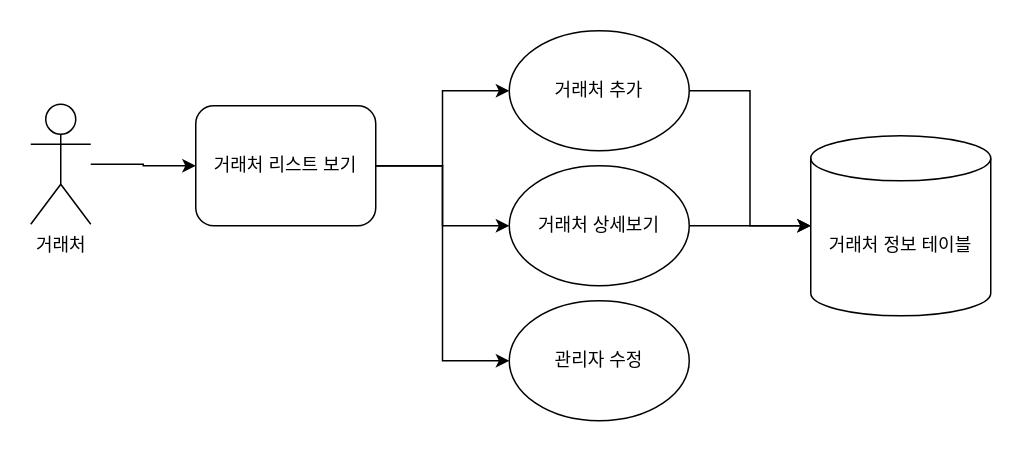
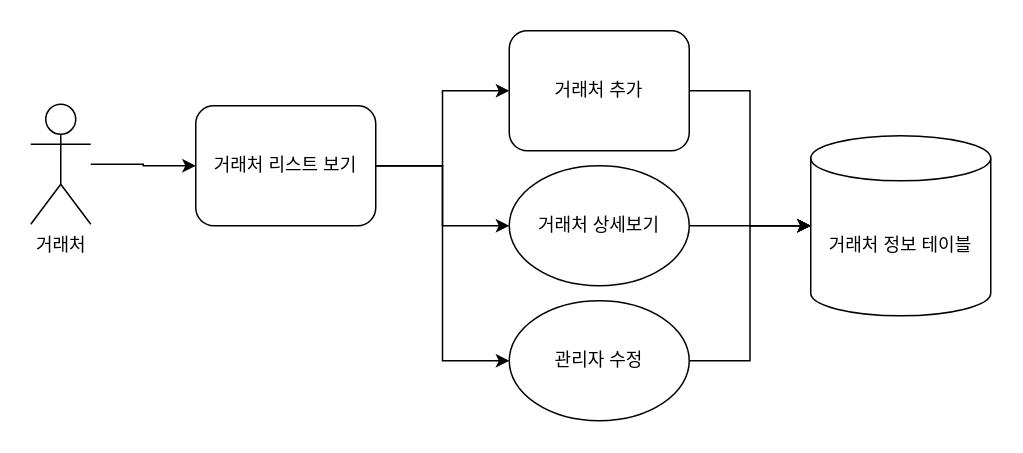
- <mxCell id="9" value="거래처 추가" style="ellipse;whiteSpace=wrap;html=1;" vertex="1" parent="1"><mxGeometry x="339" y="20" width="120" height="80" as="geometry" /></mxCell>
+ <mxCell id="9" value="거래처 추가" style="whiteSpace=wrap;html=1;rounded=1;" vertex="1" parent="1"><mxGeometry x="339" y="20" width="120" height="80" as="geometry" /></mxCell>
+ <mxCell id="12" style="edgeStyle=orthogonalEdgeStyle;rounded=0;orthogonalLoop=1;jettySize=auto;html=1;entryX=0;entryY=0.5;entryDx=0;entryDy=0;entryPerimeter=0;" edge="1" parent="1" source="13" target="14"><mxGeometry relative="1" as="geometry" /></mxCell>
